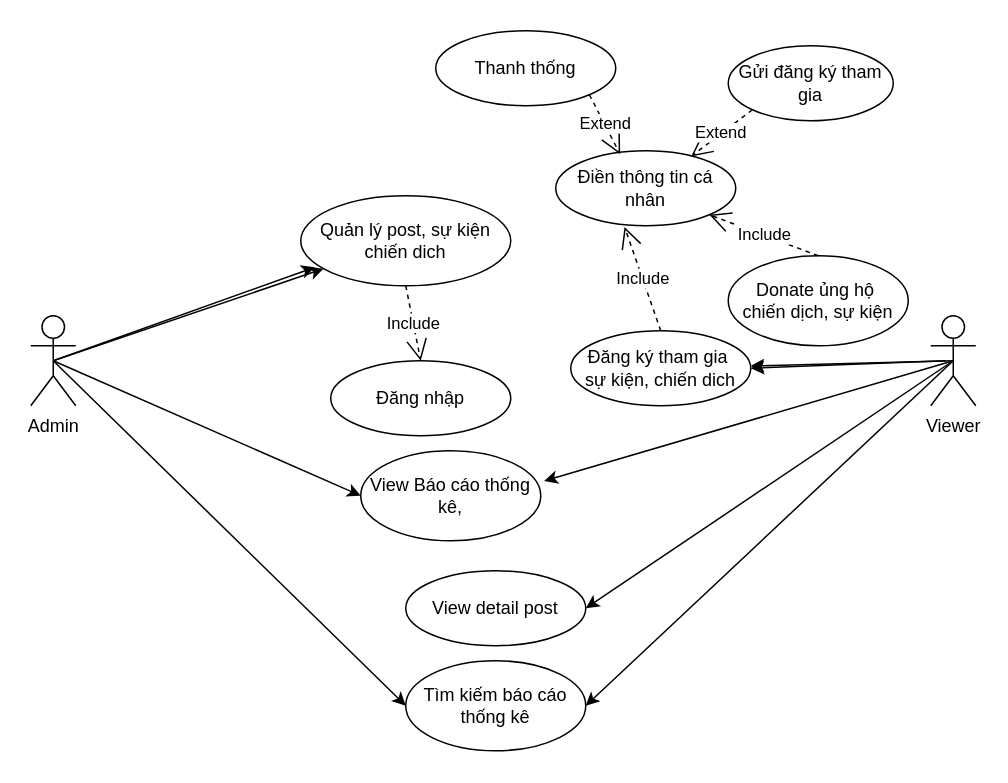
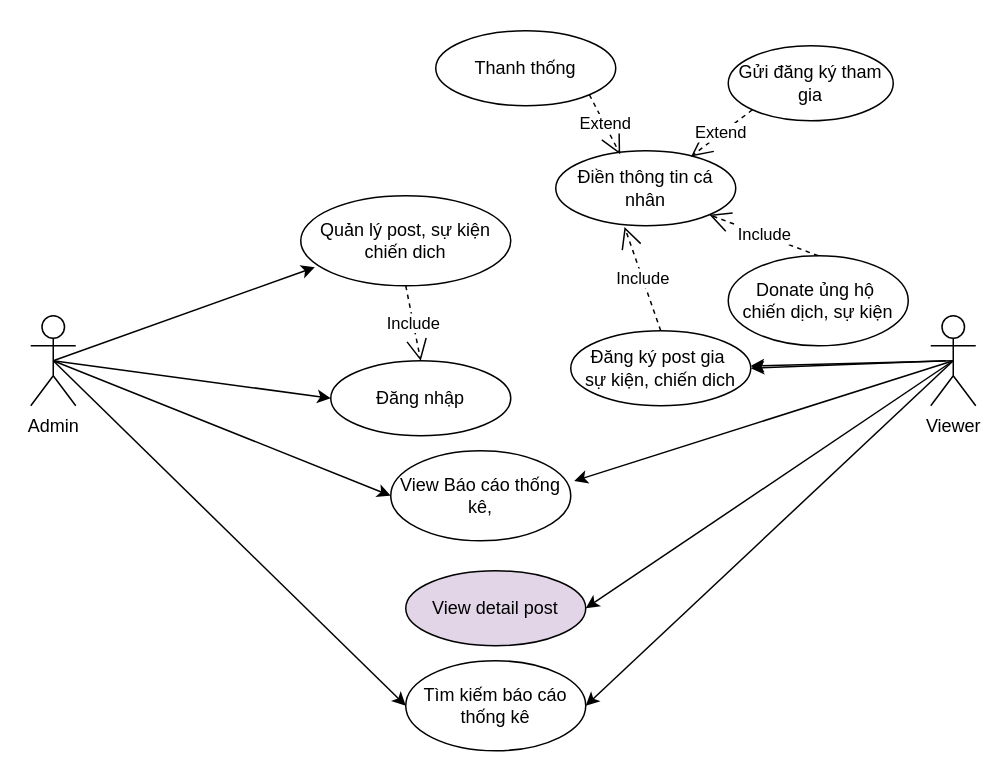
- <mxCell id="8" value="" style="endArrow=classic;html=1;rounded=0;exitX=0.5;exitY=0.5;exitDx=0;exitDy=0;exitPerimeter=0;" parent="1" source="2" target="4" edge="1"><mxGeometry width="50" height="50" relative="1" as="geometry"><mxPoint x="40" y="370" as="sourcePoint" /><mxPoint x="90" y="320" as="targetPoint" /></mxGeometry></mxCell>
+ <mxCell id="8" value="" style="endArrow=classic;html=1;rounded=0;exitX=0.5;exitY=0.5;exitDx=0;exitDy=0;exitPerimeter=0;entryX=0;entryY=0.5;entryDx=0;entryDy=0;" parent="1" source="2" target="6" edge="1"><mxGeometry width="50" height="50" relative="1" as="geometry"><mxPoint x="40" y="370" as="sourcePoint" /><mxPoint x="90" y="320" as="targetPoint" /></mxGeometry></mxCell>
- <mxCell id="20" value="Đăng ký tham gia&amp;nbsp;&lt;br&gt;sự kiện, chiến dich" style="ellipse;whiteSpace=wrap;html=1;" parent="1" vertex="1"><mxGeometry x="380" y="220" width="120" height="50" as="geometry" /></mxCell>
+ <mxCell id="20" value="Đăng ký post gia&amp;nbsp;&lt;br&gt;sự kiện, chiến dich" style="ellipse;whiteSpace=wrap;html=1;" parent="1" vertex="1"><mxGeometry x="380" y="220" width="120" height="50" as="geometry" /></mxCell>
- <mxCell id="11" value="View Báo cáo thống kê," style="ellipse;whiteSpace=wrap;html=1;" parent="1" vertex="1"><mxGeometry x="240" y="300" width="120" height="60" as="geometry" /></mxCell>
+ <mxCell id="11" value="View Báo cáo thống kê," style="ellipse;whiteSpace=wrap;html=1;" parent="1" vertex="1"><mxGeometry x="260" y="300" width="120" height="60" as="geometry" /></mxCell>
- <mxCell id="9" value="View detail post" style="ellipse;whiteSpace=wrap;html=1;" parent="1" vertex="1"><mxGeometry x="270" y="380" width="120" height="50" as="geometry" /></mxCell>
+ <mxCell id="9" value="View detail post" style="ellipse;whiteSpace=wrap;html=1;fillColor=#e1d5e7;" parent="1" vertex="1"><mxGeometry x="270" y="380" width="120" height="50" as="geometry" /></mxCell>
